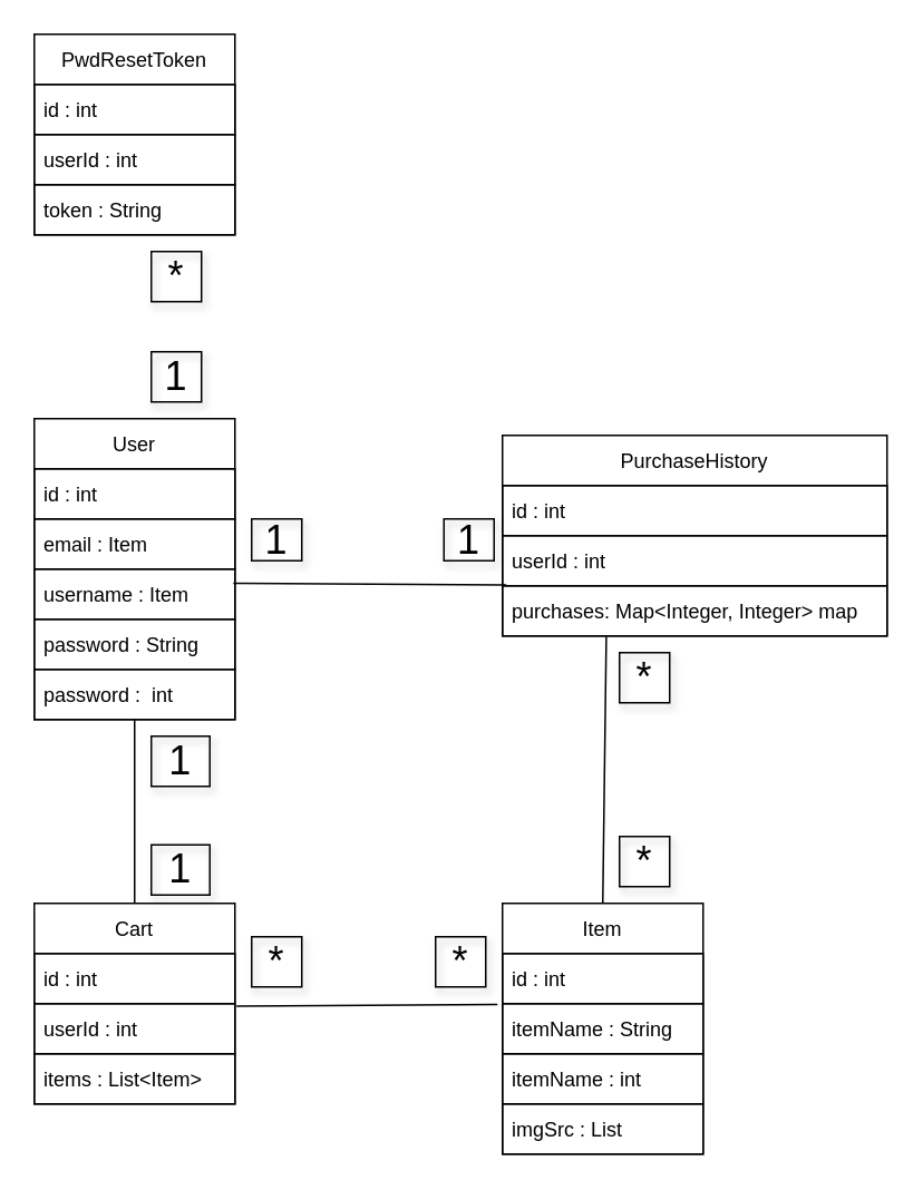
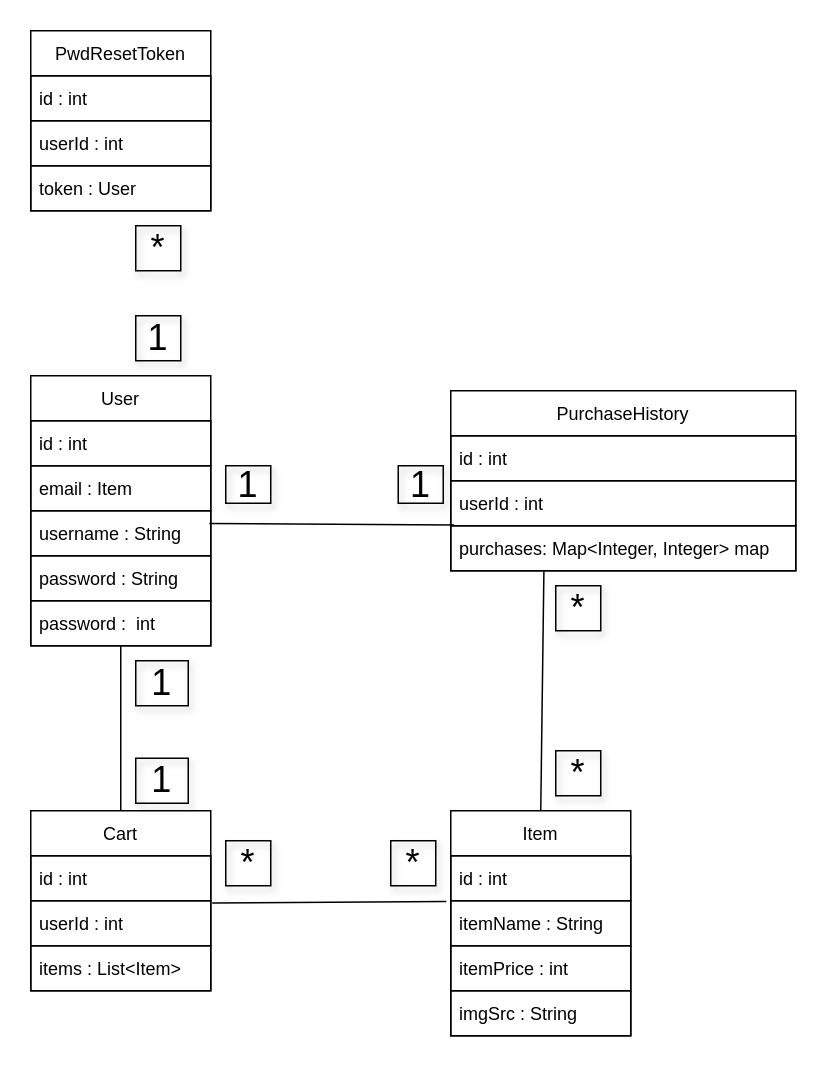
- <mxCell id="11" value="token : String" style="text;strokeColor=#000000;fillColor=none;align=left;verticalAlign=middle;spacingLeft=4;spacingRight=4;overflow=hidden;points=[[0,0.5],[1,0.5]];portConstraint=eastwest;rotatable=0;fontColor=#000000;" parent="8" vertex="1"><mxGeometry y="90" width="120" height="30" as="geometry" /></mxCell>
+ <mxCell id="11" value="token : User" style="text;strokeColor=#000000;fillColor=none;align=left;verticalAlign=middle;spacingLeft=4;spacingRight=4;overflow=hidden;points=[[0,0.5],[1,0.5]];portConstraint=eastwest;rotatable=0;fontColor=#000000;" parent="8" vertex="1"><mxGeometry y="90" width="120" height="30" as="geometry" /></mxCell>
- <mxCell id="5" value="username : Item" style="text;strokeColor=#000000;fillColor=none;align=left;verticalAlign=middle;spacingLeft=4;spacingRight=4;overflow=hidden;points=[[0,0.5],[1,0.5]];portConstraint=eastwest;rotatable=0;fontColor=#000000;" parent="2" vertex="1"><mxGeometry y="90" width="120" height="30" as="geometry" /></mxCell>
+ <mxCell id="5" value="username : String" style="text;strokeColor=#000000;fillColor=none;align=left;verticalAlign=middle;spacingLeft=4;spacingRight=4;overflow=hidden;points=[[0,0.5],[1,0.5]];portConstraint=eastwest;rotatable=0;fontColor=#000000;" parent="2" vertex="1"><mxGeometry y="90" width="120" height="30" as="geometry" /></mxCell>
- <mxCell id="19" value="itemName : int" style="text;strokeColor=#000000;fillColor=none;align=left;verticalAlign=middle;spacingLeft=4;spacingRight=4;overflow=hidden;points=[[0,0.5],[1,0.5]];portConstraint=eastwest;rotatable=0;fontColor=#000000;" parent="16" vertex="1"><mxGeometry y="90" width="120" height="30" as="geometry" /></mxCell>
+ <mxCell id="19" value="itemPrice : int" style="text;strokeColor=#000000;fillColor=none;align=left;verticalAlign=middle;spacingLeft=4;spacingRight=4;overflow=hidden;points=[[0,0.5],[1,0.5]];portConstraint=eastwest;rotatable=0;fontColor=#000000;" parent="16" vertex="1"><mxGeometry y="90" width="120" height="30" as="geometry" /></mxCell>
- <mxCell id="20" value="imgSrc : List" style="text;strokeColor=#000000;fillColor=none;align=left;verticalAlign=middle;spacingLeft=4;spacingRight=4;overflow=hidden;points=[[0,0.5],[1,0.5]];portConstraint=eastwest;rotatable=0;fontColor=#000000;fontStyle=0" parent="16" vertex="1"><mxGeometry y="120" width="120" height="30" as="geometry" /></mxCell>
+ <mxCell id="20" value="imgSrc : String" style="text;strokeColor=#000000;fillColor=none;align=left;verticalAlign=middle;spacingLeft=4;spacingRight=4;overflow=hidden;points=[[0,0.5],[1,0.5]];portConstraint=eastwest;rotatable=0;fontColor=#000000;fontStyle=0" parent="16" vertex="1"><mxGeometry y="120" width="120" height="30" as="geometry" /></mxCell>
